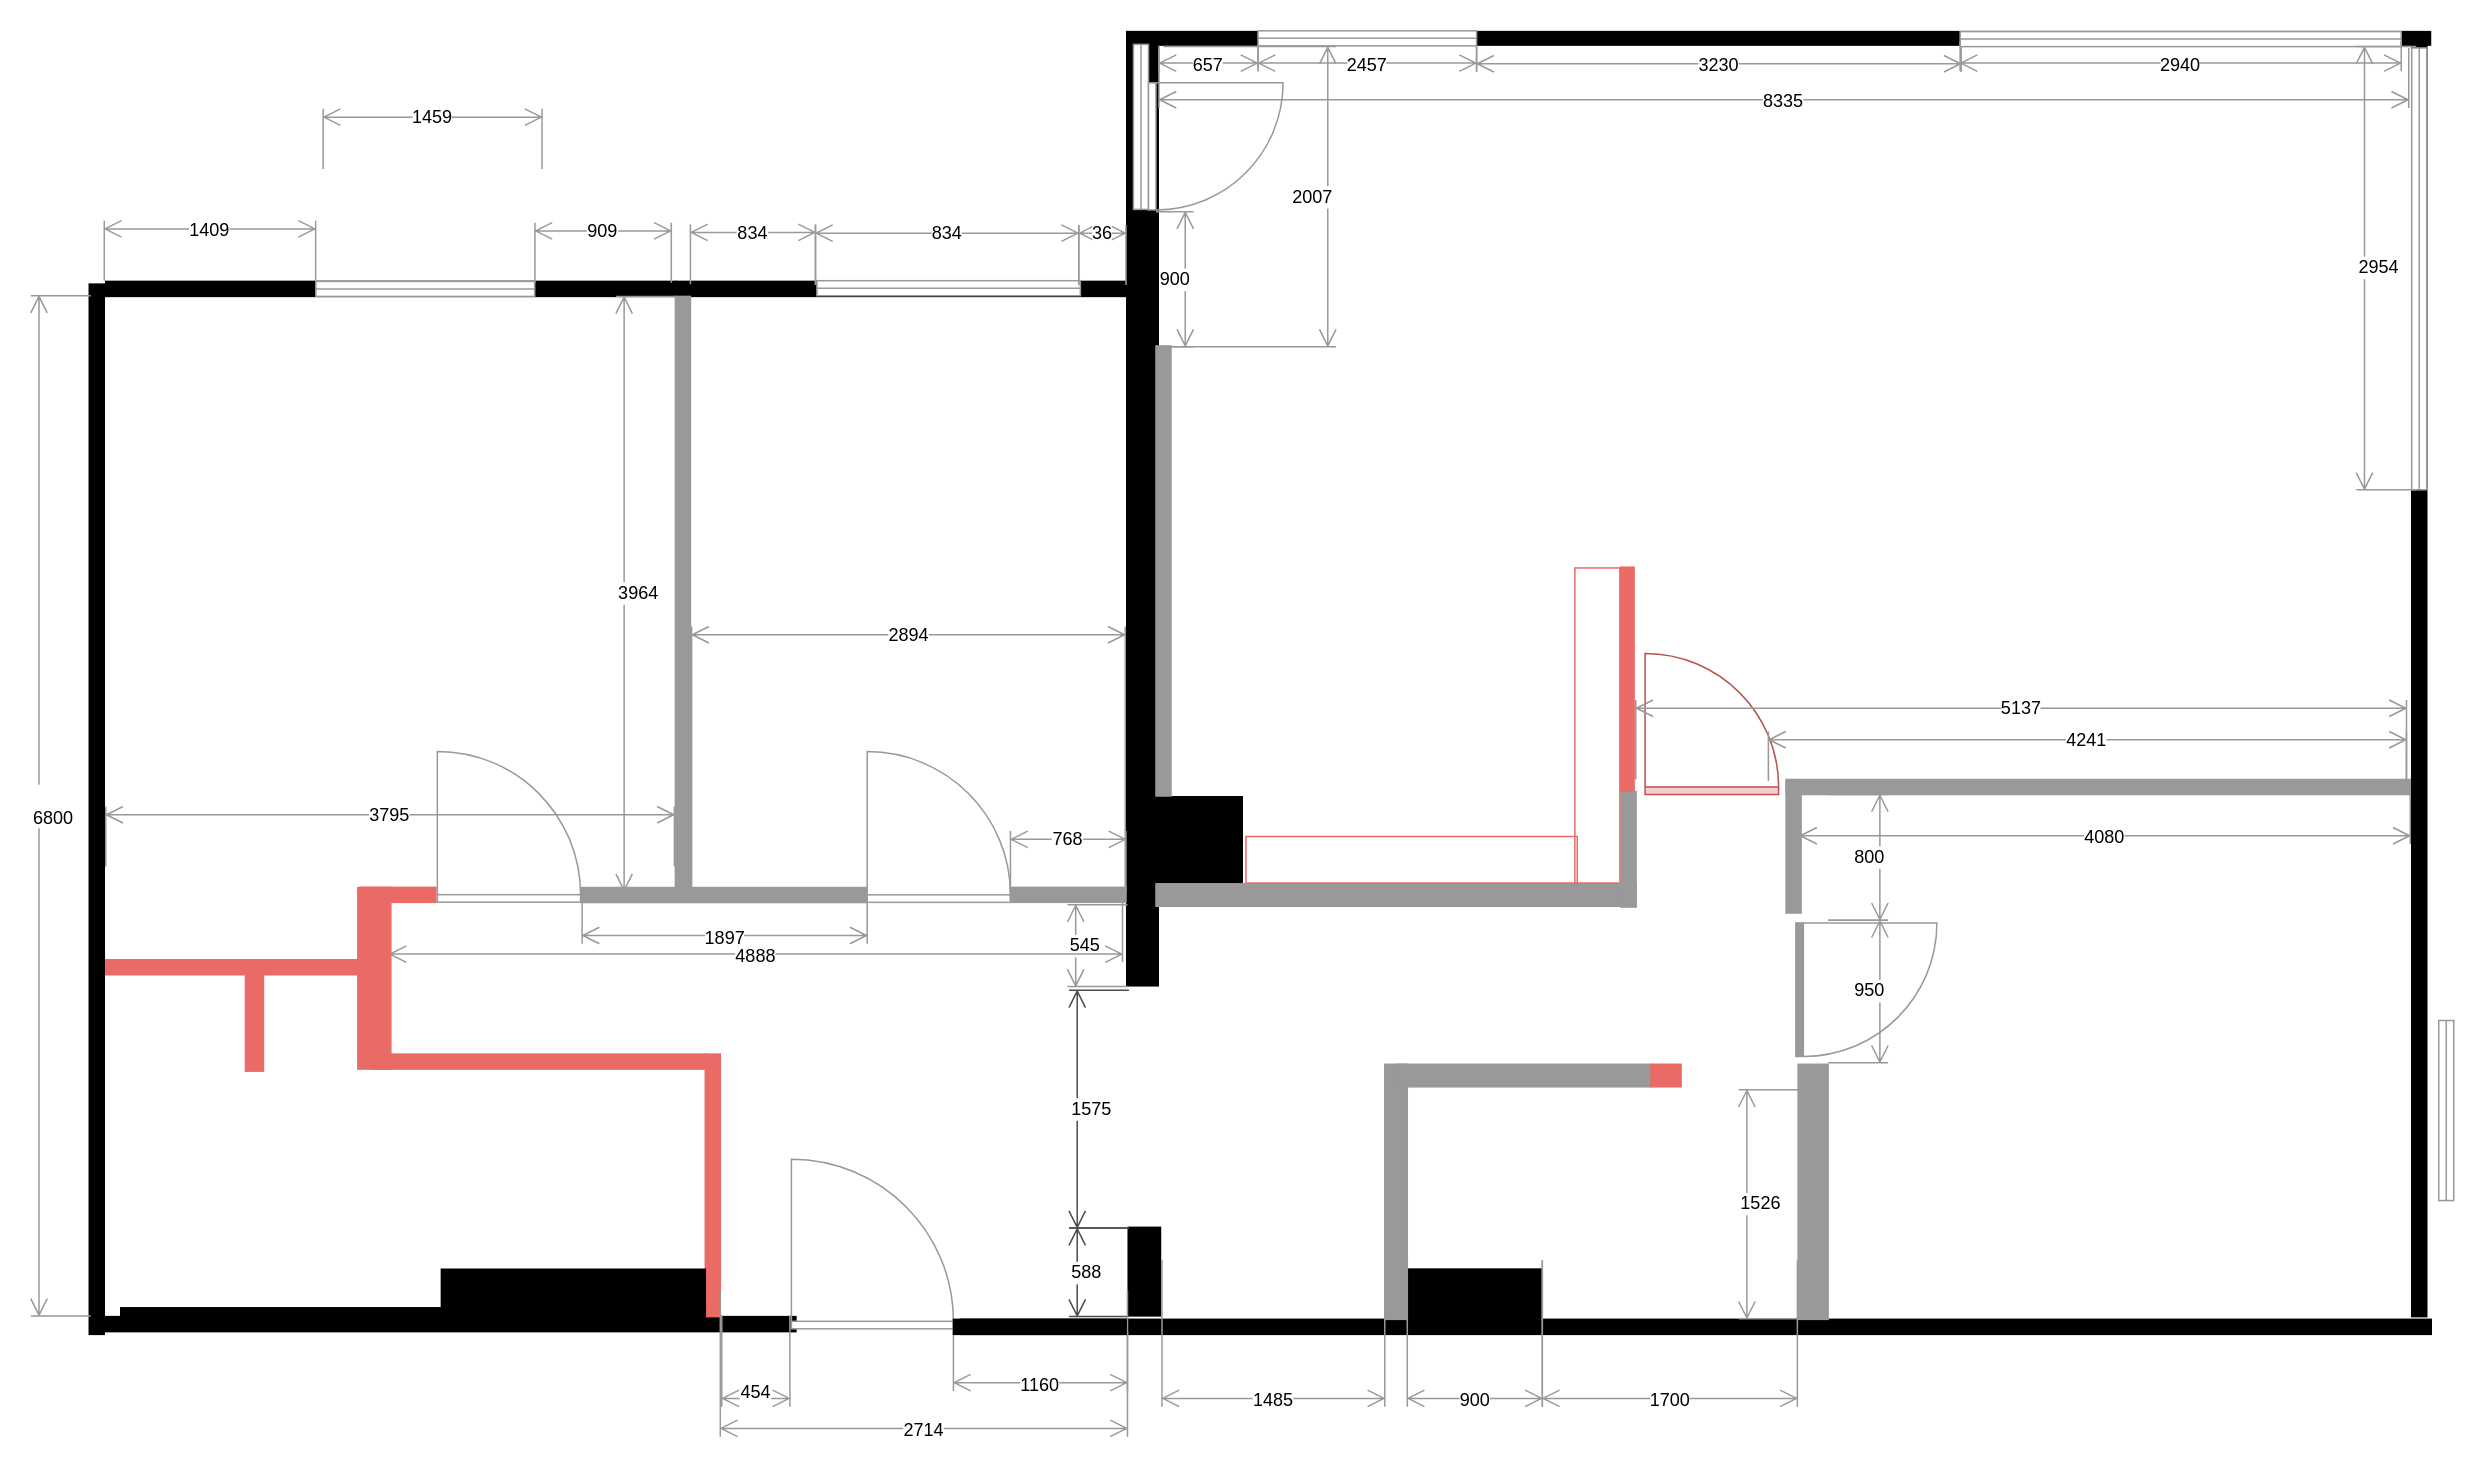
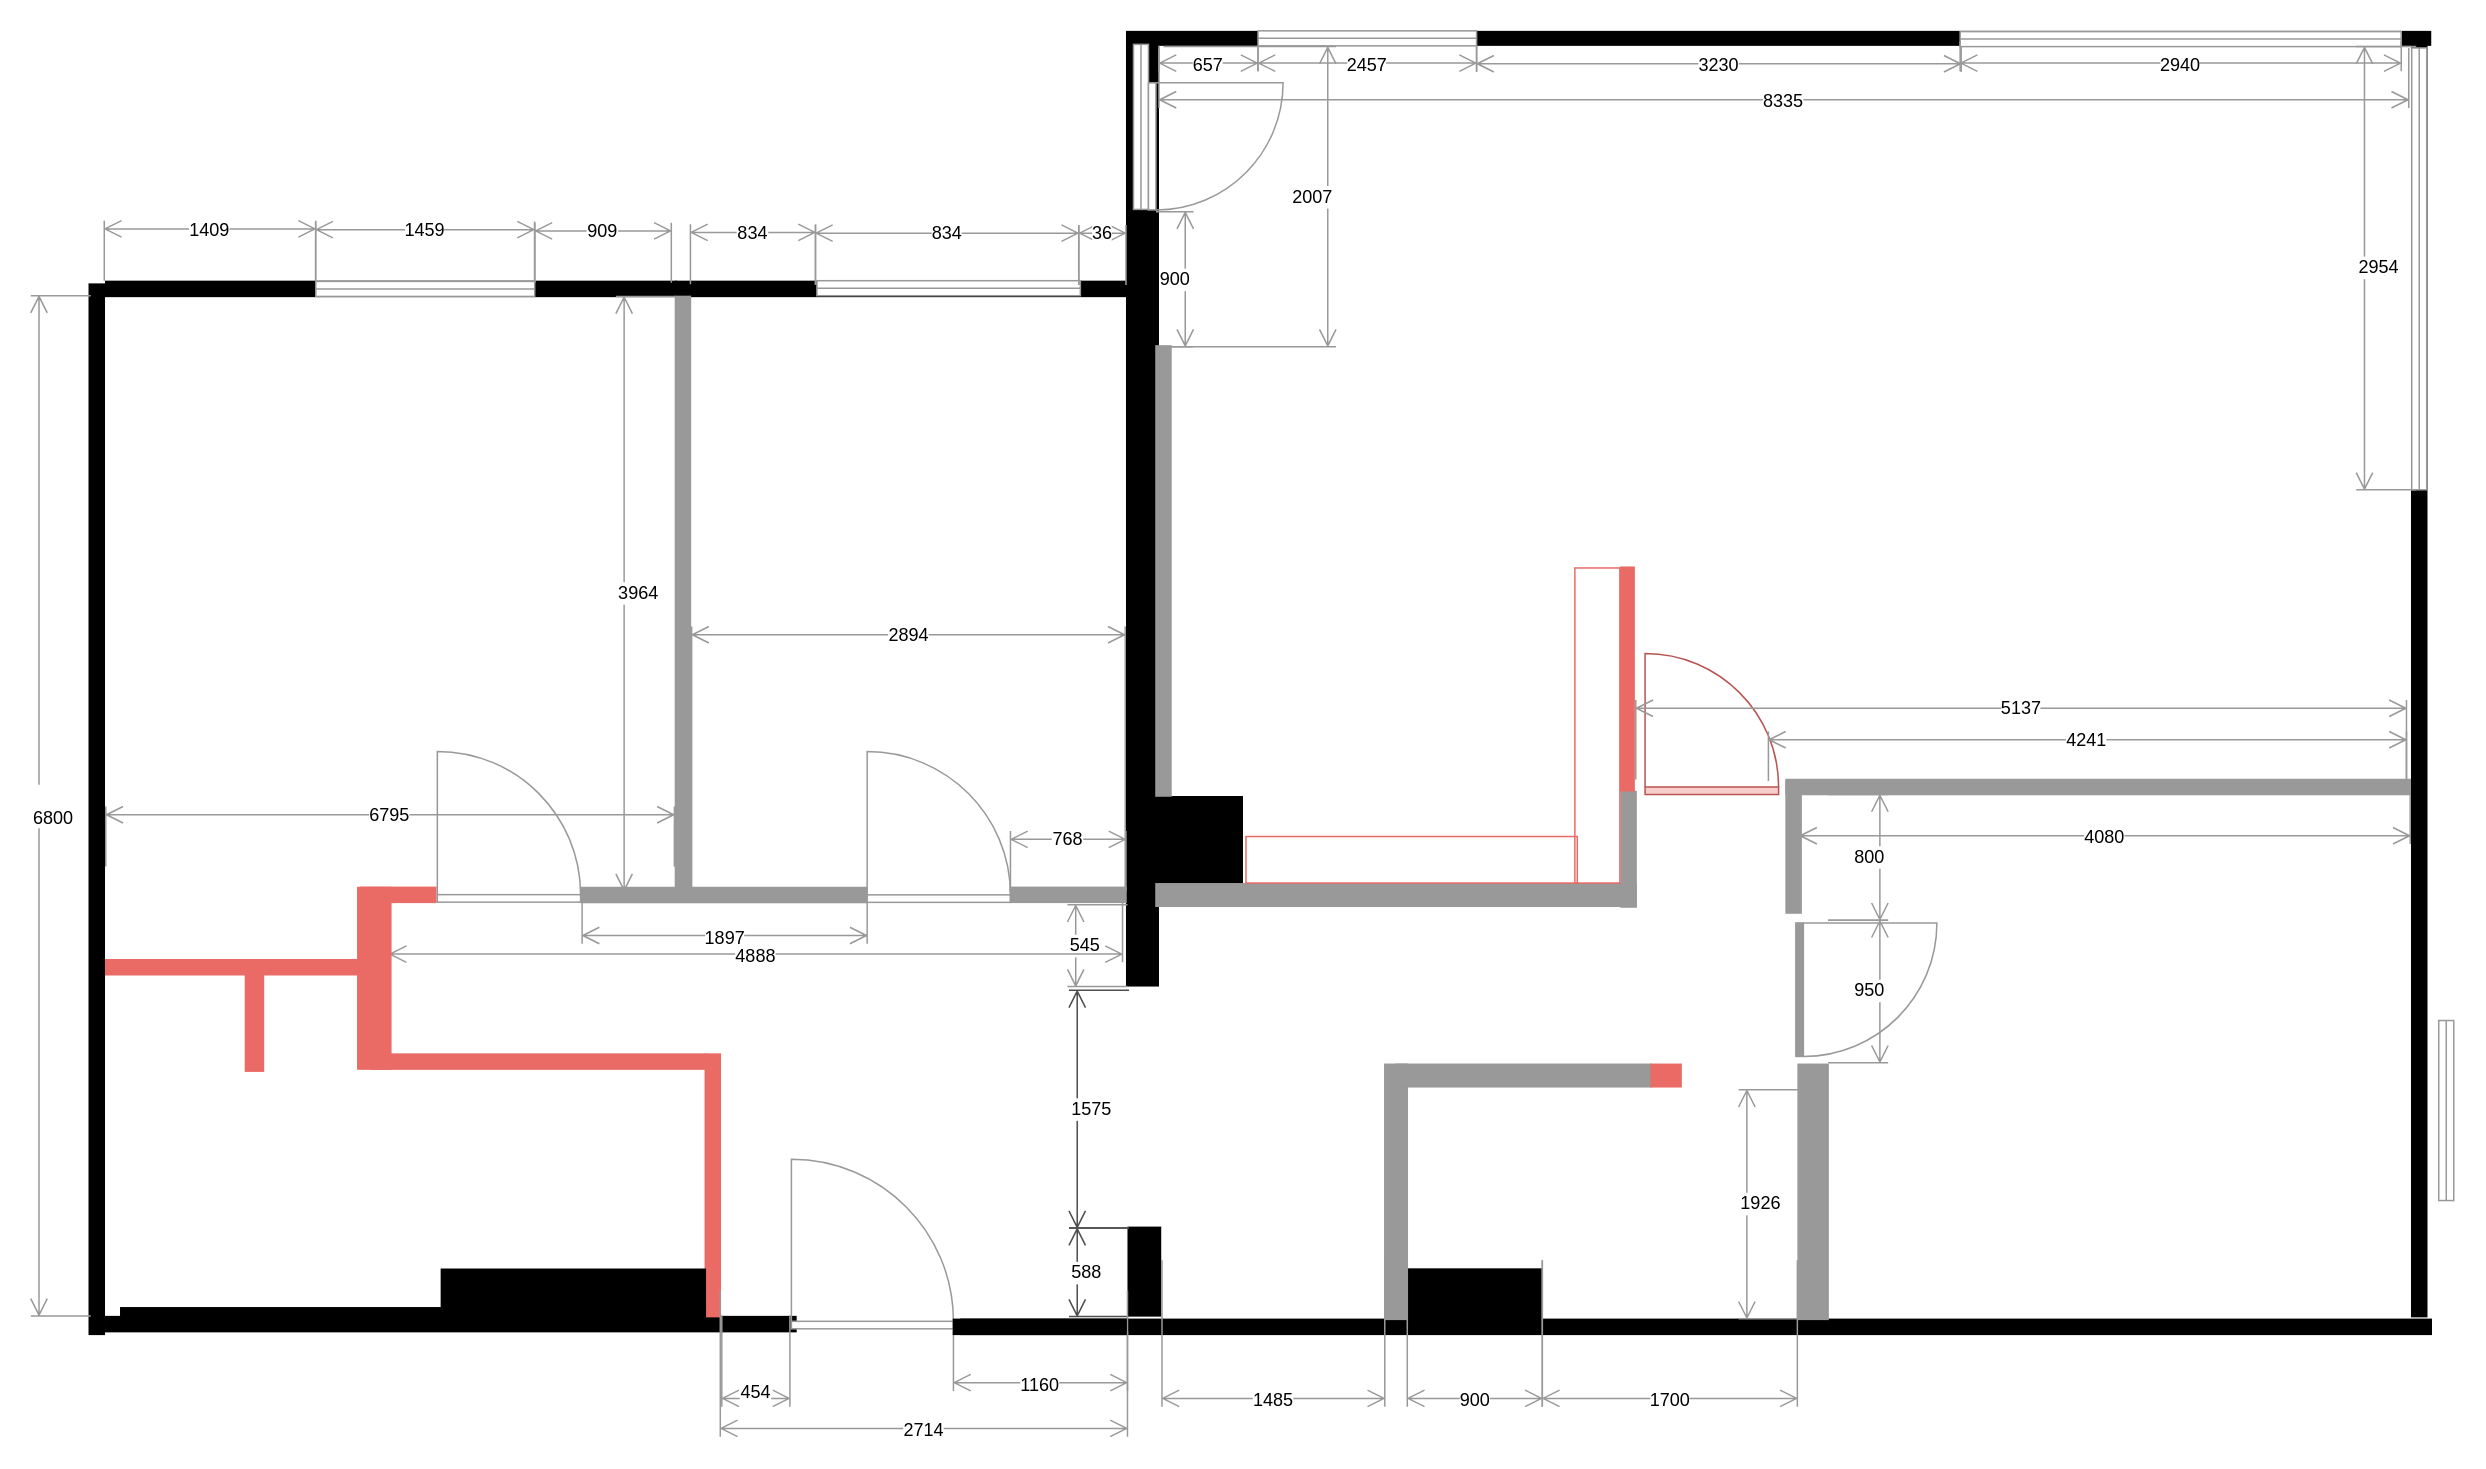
- <mxCell id="39" value="1459" style="shape=dimension;direction=west;whiteSpace=wrap;html=1;align=center;points=[];verticalAlign=top;spacingTop=-8;labelBackgroundColor=#ffffff;strokeColor=#999999;fillColor=#999999;" vertex="1" parent="1"><mxGeometry x="214.9" y="72" width="145.9" height="40" as="geometry" /></mxCell>
+ <mxCell id="39" value="1459" style="shape=dimension;direction=west;whiteSpace=wrap;html=1;align=center;points=[];verticalAlign=top;spacingTop=-8;labelBackgroundColor=#ffffff;strokeColor=#999999;fillColor=#999999;" vertex="1" parent="1"><mxGeometry x="209.9" y="147" width="145.9" height="40" as="geometry" /></mxCell>
- <mxCell id="31" value="3795" style="shape=dimension;direction=west;whiteSpace=wrap;html=1;align=center;points=[];verticalAlign=top;spacingTop=-8;labelBackgroundColor=#ffffff;strokeColor=#999999;fillColor=#999999;" vertex="1" parent="1"><mxGeometry x="70" y="537" width="379" height="40" as="geometry" /></mxCell>
+ <mxCell id="31" value="6795" style="shape=dimension;direction=west;whiteSpace=wrap;html=1;align=center;points=[];verticalAlign=top;spacingTop=-8;labelBackgroundColor=#ffffff;strokeColor=#999999;fillColor=#999999;" vertex="1" parent="1"><mxGeometry x="70" y="537" width="379" height="40" as="geometry" /></mxCell>
- <mxCell id="59" value="1526" style="shape=dimension;direction=south;whiteSpace=wrap;html=1;align=left;points=[];verticalAlign=middle;labelBackgroundColor=#ffffff;strokeColor=#999999;fillColor=#999999;" vertex="1" parent="1"><mxGeometry x="1158.35" y="725.8" width="40" height="152.6" as="geometry" /></mxCell>
+ <mxCell id="59" value="1926" style="shape=dimension;direction=south;whiteSpace=wrap;html=1;align=left;points=[];verticalAlign=middle;labelBackgroundColor=#ffffff;strokeColor=#999999;fillColor=#999999;" vertex="1" parent="1"><mxGeometry x="1158.35" y="725.8" width="40" height="152.6" as="geometry" /></mxCell>
